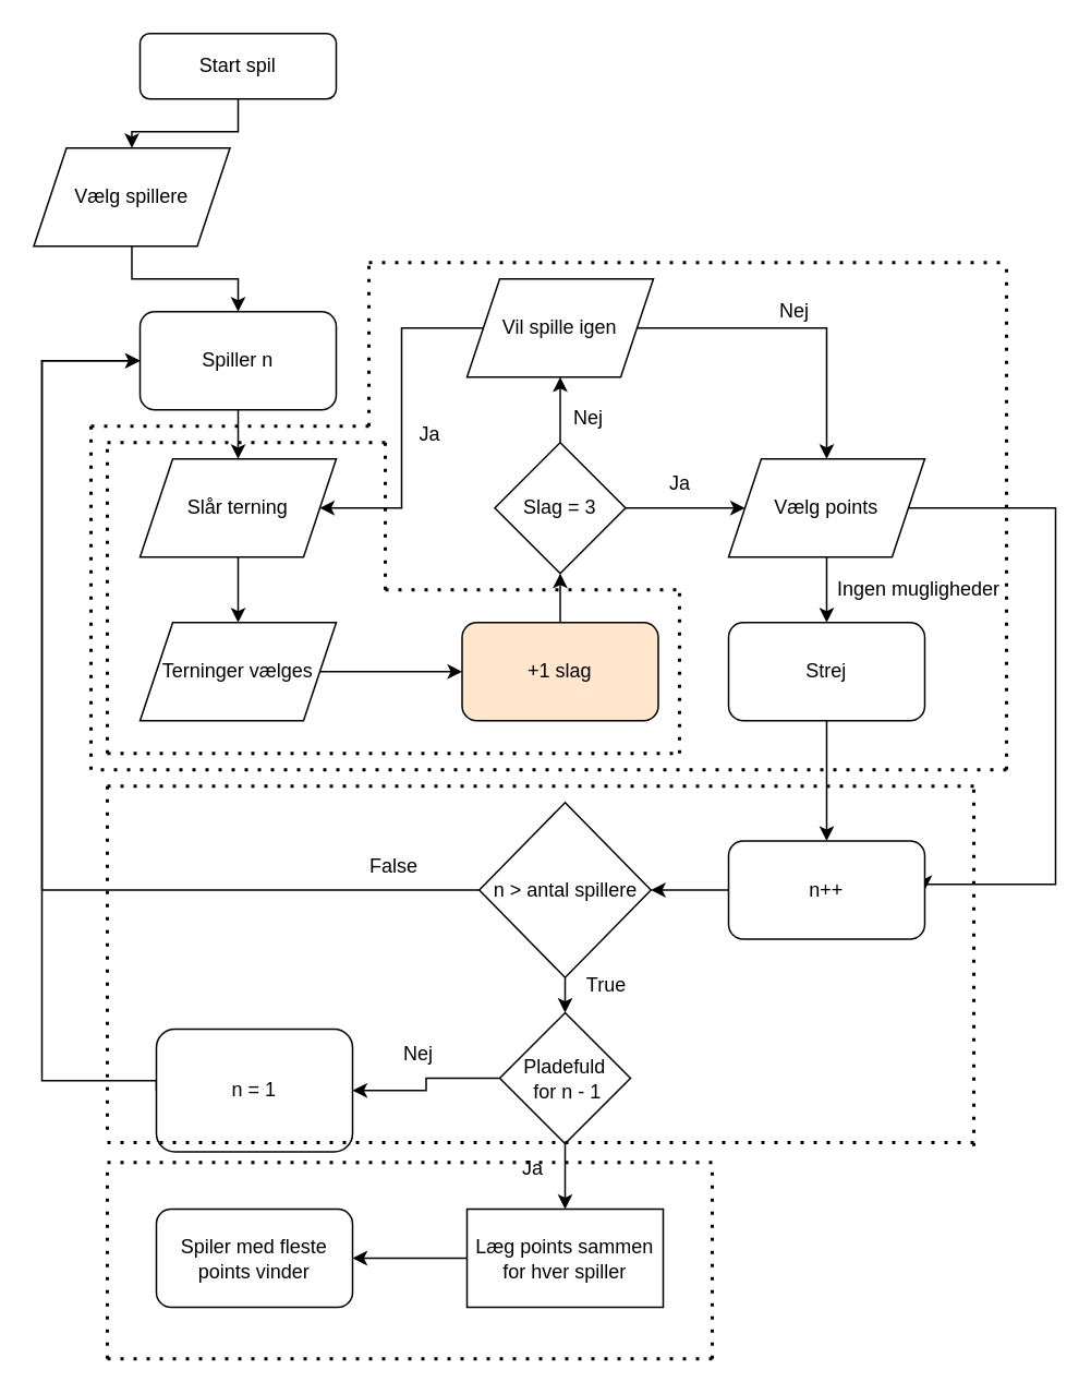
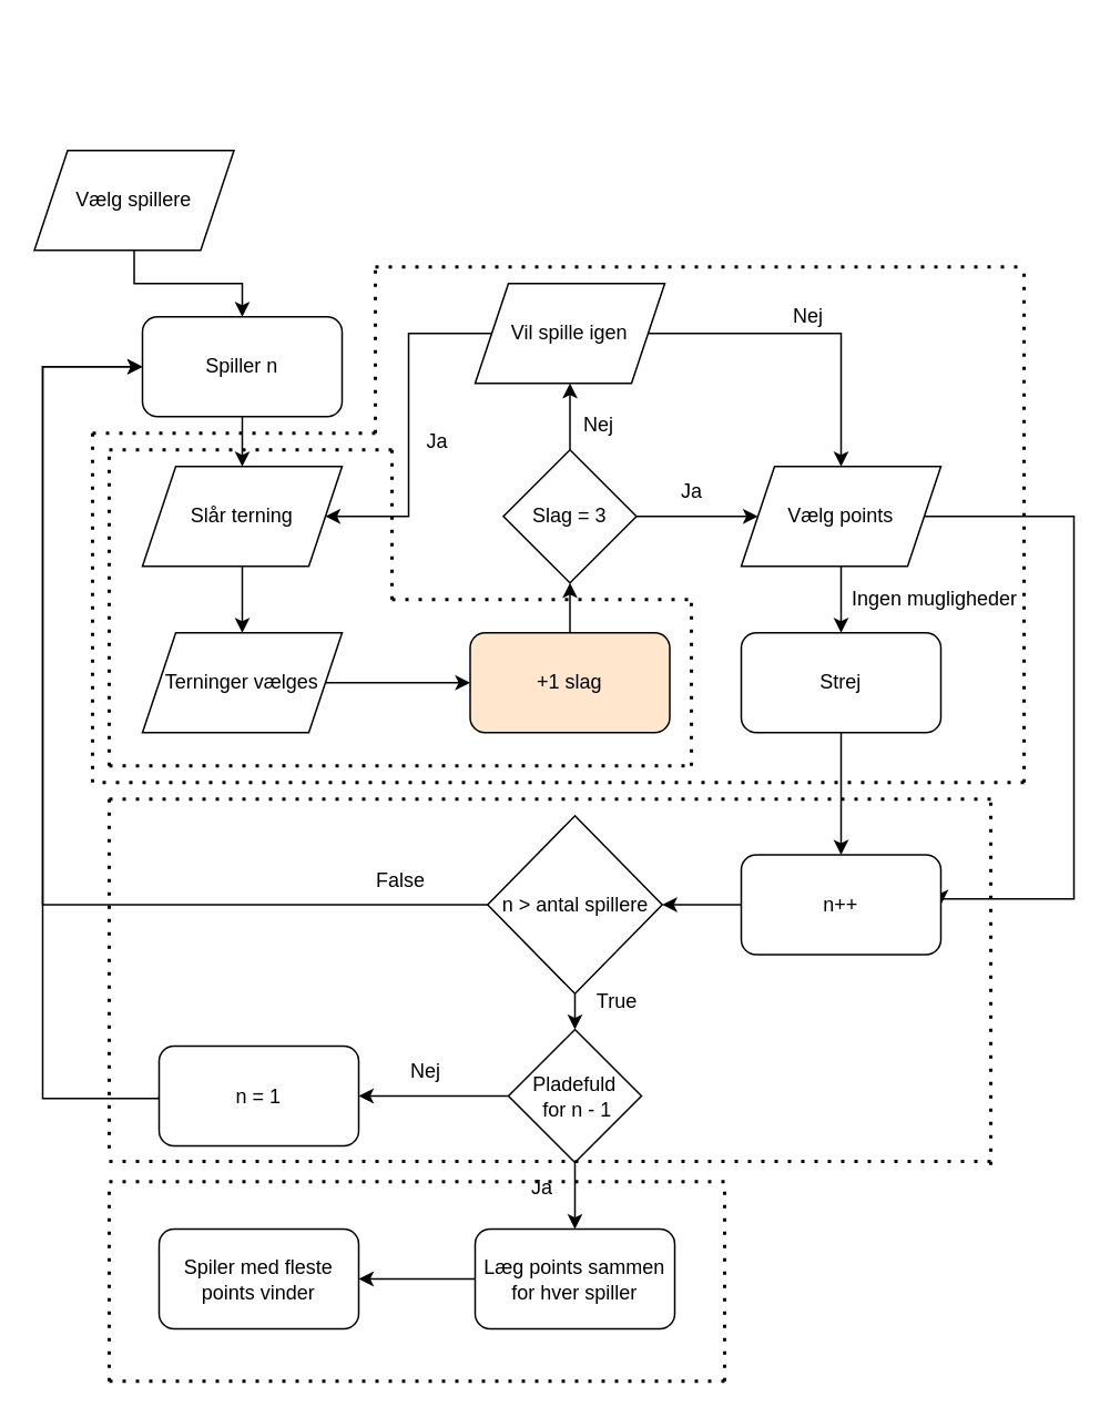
- <mxCell id="3" value="Start spil" style="rounded=1;whiteSpace=wrap;html=1;fontSize=12;glass=0;strokeWidth=1;shadow=0;" parent="1" vertex="1"><mxGeometry x="85" y="20" width="120" height="40" as="geometry" /></mxCell>
- <mxCell id="2" style="edgeStyle=orthogonalEdgeStyle;rounded=0;orthogonalLoop=1;jettySize=auto;html=1;exitX=0.5;exitY=1;exitDx=0;exitDy=0;entryX=0.5;entryY=0;entryDx=0;entryDy=0;" edge="1" parent="1" source="3" target="5"><mxGeometry relative="1" as="geometry" /></mxCell>
- <mxCell id="40" value="n = 1" style="rounded=1;whiteSpace=wrap;html=1;" vertex="1" parent="1"><mxGeometry x="95" y="628.5" width="120" height="75" as="geometry" /></mxCell>
+ <mxCell id="40" value="n = 1" style="rounded=1;whiteSpace=wrap;html=1;" vertex="1" parent="1"><mxGeometry x="95" y="628.5" width="120" height="60" as="geometry" /></mxCell>
- <mxCell id="45" value="Læg points sammen for hver spiller" style="whiteSpace=wrap;html=1;rounded=0;" vertex="1" parent="1"><mxGeometry x="285" y="738.5" width="120" height="60" as="geometry" /></mxCell>
+ <mxCell id="45" value="Læg points sammen for hver spiller" style="rounded=1;whiteSpace=wrap;html=1;" vertex="1" parent="1"><mxGeometry x="285" y="738.5" width="120" height="60" as="geometry" /></mxCell>
